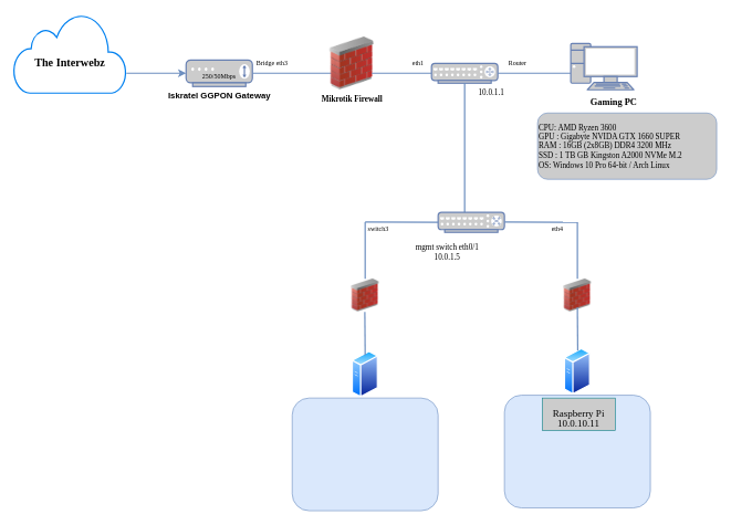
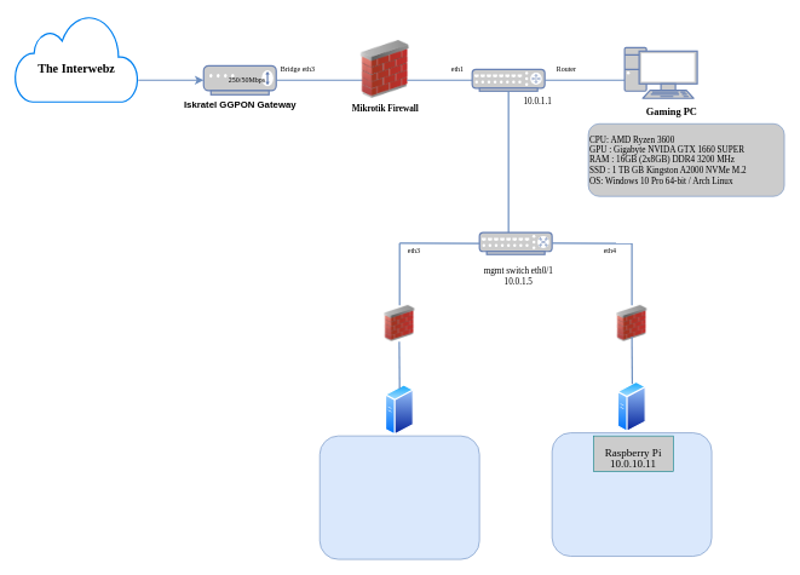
- <mxCell id="6" value="250/50Mbps" style="text;strokeColor=none;align=center;fillColor=none;html=1;verticalAlign=middle;whiteSpace=wrap;rounded=0;fontFamily=Verdana;fontSize=10;fontColor=#000000;" parent="1" vertex="1"><mxGeometry x="300" y="100" width="60" height="30" as="geometry" /></mxCell>
+ <mxCell id="6" value="250/50Mbps" style="text;strokeColor=none;align=center;fillColor=none;html=1;verticalAlign=middle;whiteSpace=wrap;rounded=0;fontFamily=Verdana;fontSize=10;fontColor=#000000;" parent="1" vertex="1"><mxGeometry x="310" y="95" width="60" height="30" as="geometry" /></mxCell>
- <mxCell id="25" value="switch3" style="text;strokeColor=none;align=center;fillColor=none;html=1;verticalAlign=middle;whiteSpace=wrap;rounded=0;fontFamily=Verdana;fontSize=10;fontColor=#000000;" parent="1" vertex="1"><mxGeometry x="540" y="330" width="60" height="30" as="geometry" /></mxCell>
+ <mxCell id="25" value="eth3" style="text;strokeColor=none;align=center;fillColor=none;html=1;verticalAlign=middle;whiteSpace=wrap;rounded=0;fontFamily=Verdana;fontSize=10;fontColor=#000000;" parent="1" vertex="1"><mxGeometry x="540" y="330" width="60" height="30" as="geometry" /></mxCell>
- <mxCell id="23" value="mgmt switch eth0/1&lt;br&gt;10.0.1.5" style="text;strokeColor=none;align=center;fillColor=none;html=1;verticalAlign=middle;whiteSpace=wrap;rounded=0;fontFamily=Verdana;fontSize=12;fontColor=#000000;" parent="1" vertex="1"><mxGeometry x="614.23" y="370" width="120" height="20" as="geometry" /></mxCell>
+ <mxCell id="23" value="mgmt switch eth0/1&lt;br&gt;10.0.1.5" style="text;strokeColor=none;align=center;fillColor=none;html=1;verticalAlign=middle;whiteSpace=wrap;rounded=0;fontFamily=Verdana;fontSize=12;fontColor=#000000;" parent="1" vertex="1"><mxGeometry x="654.23" y="370" width="120" height="20" as="geometry" /></mxCell>
